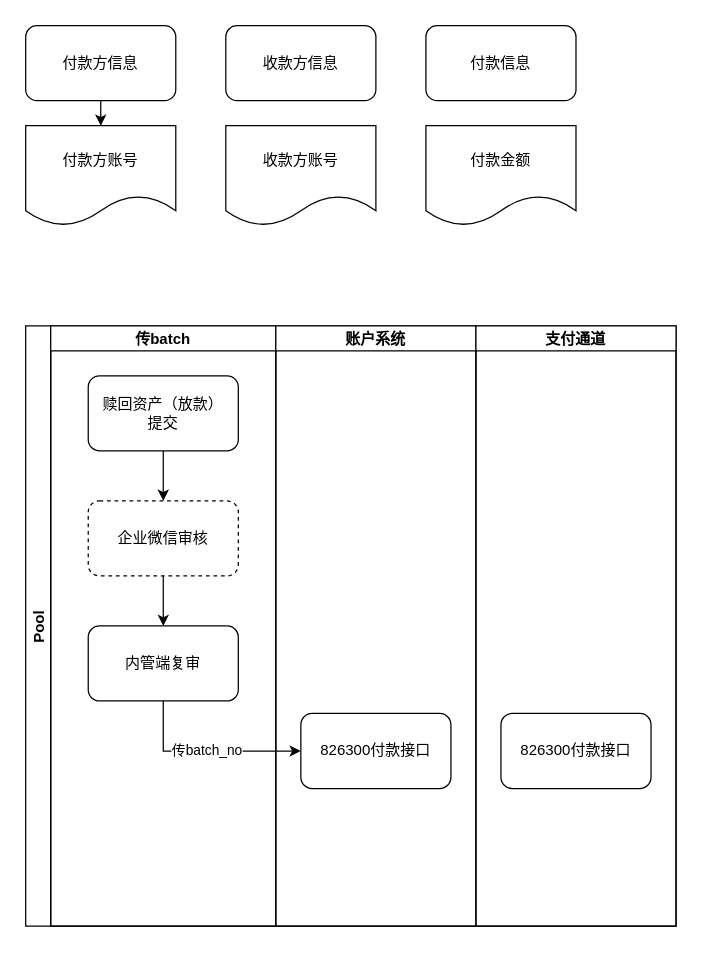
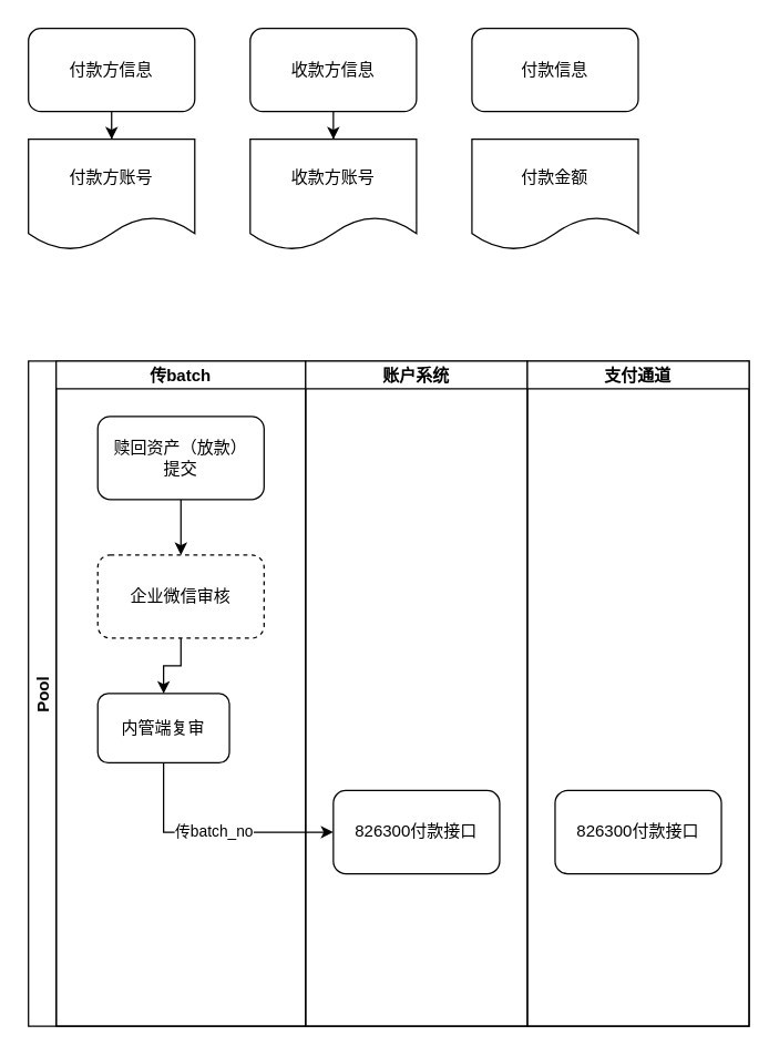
+ <mxCell id="4" style="edgeStyle=orthogonalEdgeStyle;rounded=0;orthogonalLoop=1;jettySize=auto;html=1;exitX=0.5;exitY=1;exitDx=0;exitDy=0;" edge="1" parent="1" source="5" target="8"><mxGeometry relative="1" as="geometry" /></mxCell>
- <mxCell id="16" value="内管端复审" style="rounded=1;whiteSpace=wrap;html=1;" vertex="1" parent="11"><mxGeometry x="30" y="240" width="120" height="60" as="geometry" /></mxCell>
+ <mxCell id="16" value="内管端复审" style="rounded=1;whiteSpace=wrap;html=1;" vertex="1" parent="11"><mxGeometry x="30" y="240" width="95" height="50" as="geometry" /></mxCell>
